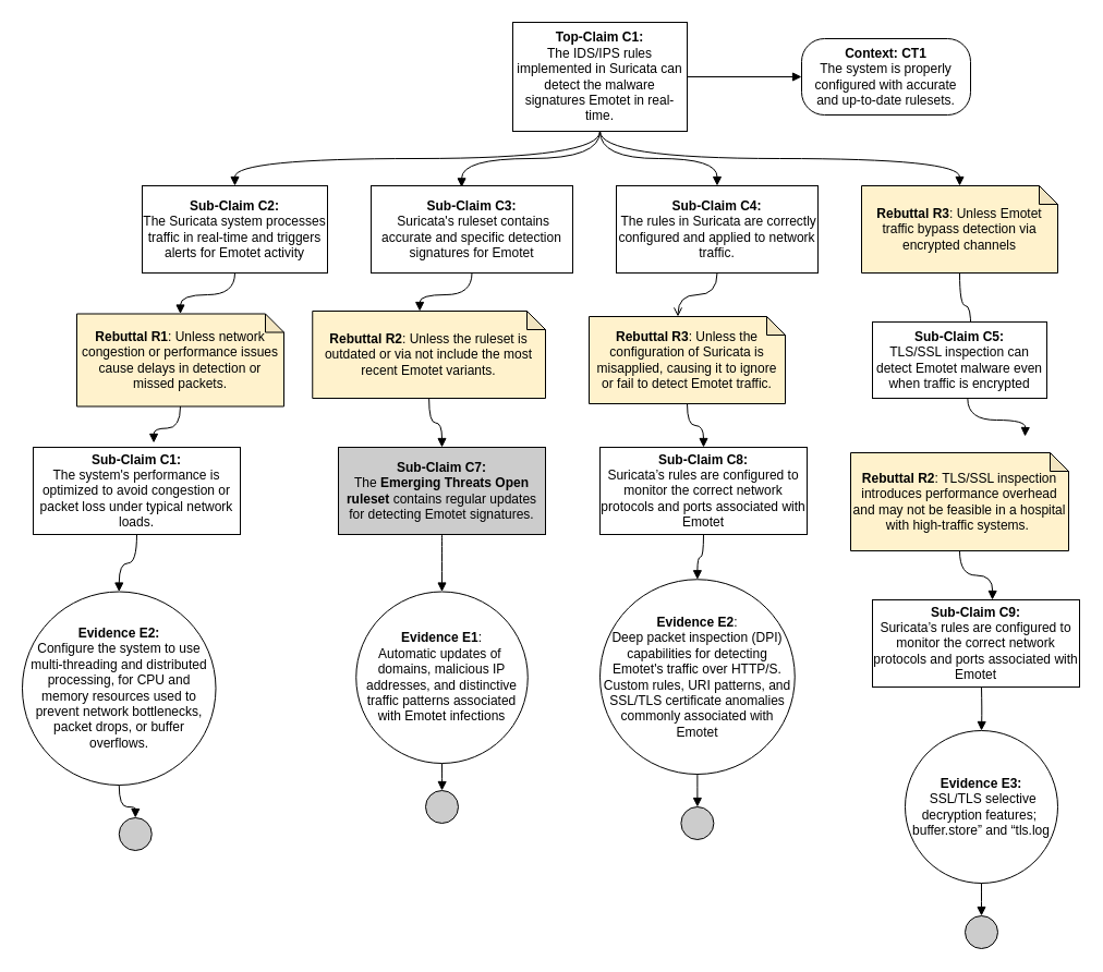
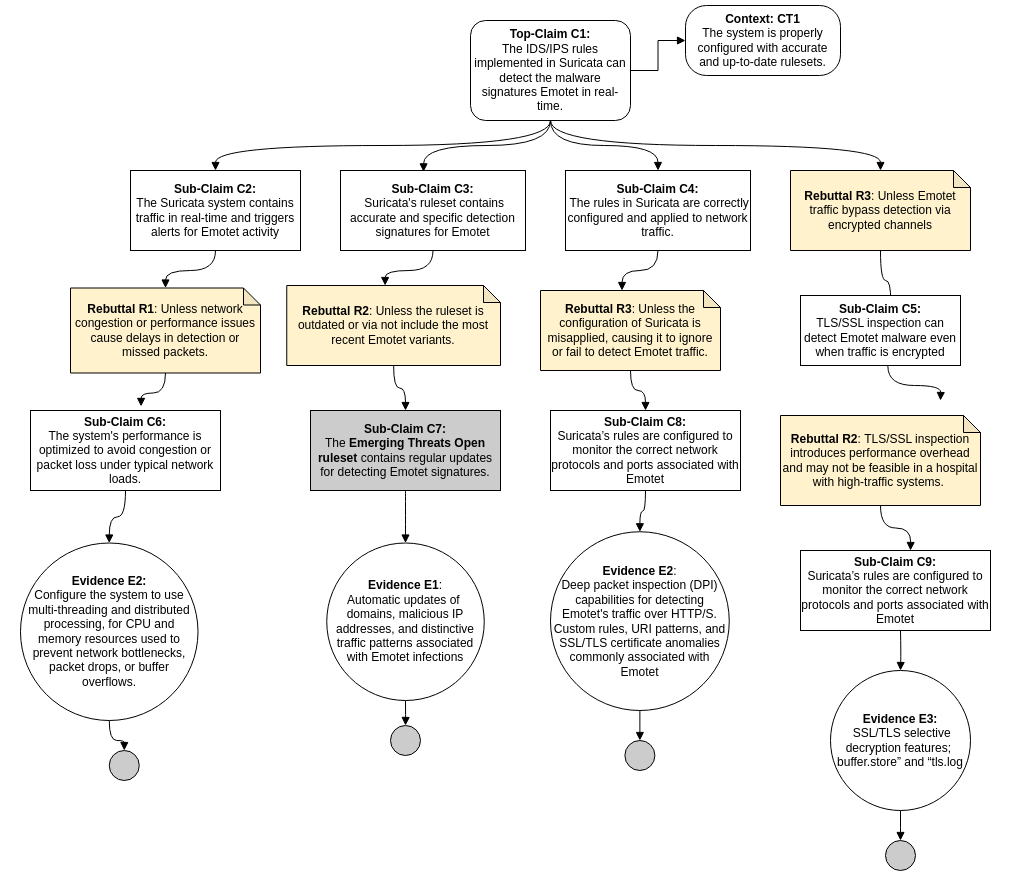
- <mxCell id="5" value="&lt;b&gt;Top-Claim C1:&lt;br&gt;&lt;/b&gt;The IDS/IPS rules implemented in Suricata can detect the malware signatures Emotet in real-time." style="rounded=0;whiteSpace=wrap;html=1;" parent="1" vertex="1"><mxGeometry x="470" y="20" width="160" height="100" as="geometry" /></mxCell>
+ <mxCell id="5" value="&lt;b&gt;Top-Claim C1:&lt;br&gt;&lt;/b&gt;The IDS/IPS rules implemented in Suricata can detect the malware signatures Emotet in real-time." style="whiteSpace=wrap;html=1;rounded=1;" parent="1" vertex="1"><mxGeometry x="470" y="20" width="160" height="100" as="geometry" /></mxCell>
- <mxCell id="6" value="&lt;b&gt;Context: CT1&lt;/b&gt;&lt;br&gt;The system is properly configured with accurate and up-to-date rulesets." style="rounded=1;whiteSpace=wrap;html=1;arcSize=30;" parent="1" vertex="1"><mxGeometry x="735" y="35" width="155" height="70" as="geometry" /></mxCell>
+ <mxCell id="6" value="&lt;b&gt;Context: CT1&lt;/b&gt;&lt;br&gt;The system is properly configured with accurate and up-to-date rulesets." style="rounded=1;whiteSpace=wrap;html=1;arcSize=30;" parent="1" vertex="1"><mxGeometry x="685" y="5" width="155" height="70" as="geometry" /></mxCell>
- <mxCell id="14" value="&lt;b&gt;Sub-Claim C2:&lt;br&gt;&lt;/b&gt;The Suricata system processes traffic in real-time and triggers alerts for Emotet activity" style="rounded=0;whiteSpace=wrap;html=1;" parent="1" vertex="1"><mxGeometry x="130" y="170" width="170" height="80" as="geometry" /></mxCell>
+ <mxCell id="14" value="&lt;b&gt;Sub-Claim C2:&lt;br&gt;&lt;/b&gt;The Suricata system contains traffic in real-time and triggers alerts for Emotet activity" style="rounded=0;whiteSpace=wrap;html=1;" parent="1" vertex="1"><mxGeometry x="130" y="170" width="170" height="80" as="geometry" /></mxCell>
- <mxCell id="9" style="edgeStyle=orthogonalEdgeStyle;curved=1;rounded=0;orthogonalLoop=1;jettySize=auto;html=1;endArrow=open;endFill=1;exitX=0.5;exitY=1;exitDx=0;exitDy=0;entryX=0;entryY=0;entryDx=81.5;entryDy=0;entryPerimeter=0;" parent="1" source="27" target="12" edge="1"><mxGeometry relative="1" as="geometry"><mxPoint x="539.96" y="340" as="sourcePoint" /><mxPoint x="620" y="300" as="targetPoint" /></mxGeometry></mxCell>
+ <mxCell id="9" style="edgeStyle=orthogonalEdgeStyle;curved=1;rounded=0;orthogonalLoop=1;jettySize=auto;html=1;endArrow=block;endFill=1;exitX=0.5;exitY=1;exitDx=0;exitDy=0;entryX=0;entryY=0;entryDx=81.5;entryDy=0;entryPerimeter=0;" parent="1" source="27" target="12" edge="1"><mxGeometry relative="1" as="geometry"><mxPoint x="539.96" y="340" as="sourcePoint" /><mxPoint x="620" y="300" as="targetPoint" /></mxGeometry></mxCell>
- <mxCell id="38" value="&lt;b&gt;Sub-Claim C1:&lt;br&gt;&lt;/b&gt;The system's performance is optimized to avoid congestion or packet loss under typical network loads." style="rounded=0;whiteSpace=wrap;html=1;" vertex="1" parent="1"><mxGeometry x="30" y="410" width="190" height="80" as="geometry" /></mxCell>
+ <mxCell id="38" value="&lt;b&gt;Sub-Claim C6:&lt;br&gt;&lt;/b&gt;The system's performance is optimized to avoid congestion or packet loss under typical network loads." style="rounded=0;whiteSpace=wrap;html=1;" vertex="1" parent="1"><mxGeometry x="30" y="410" width="190" height="80" as="geometry" /></mxCell>
